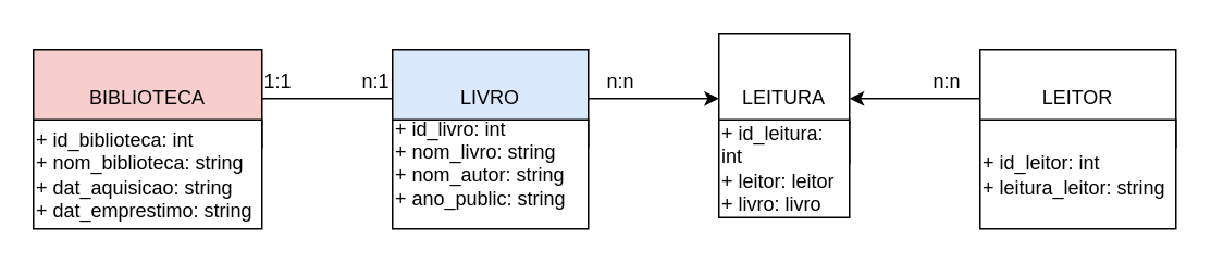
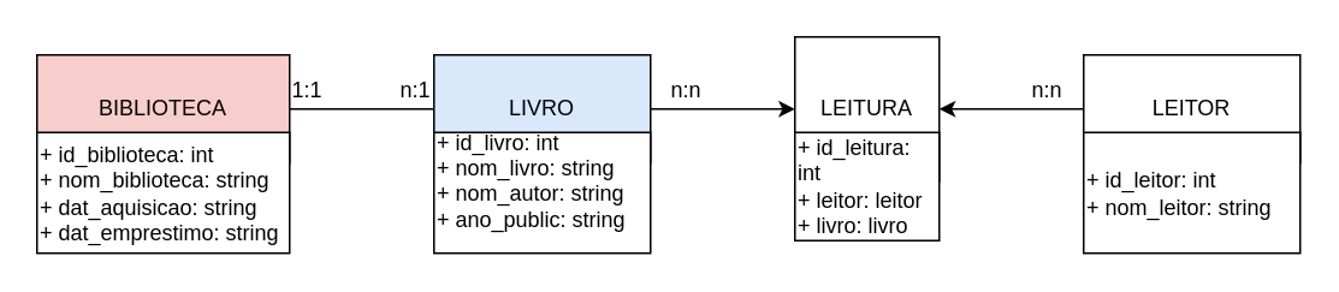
- <mxCell id="15" value="+ id_leitor: int&lt;br&gt;+ leitura_leitor: string&lt;br&gt;" style="rounded=0;whiteSpace=wrap;html=1;align=left;" vertex="1" parent="1"><mxGeometry x="600" y="73" width="120" height="67" as="geometry" /></mxCell>
+ <mxCell id="15" value="+ id_leitor: int&lt;br&gt;+ nom_leitor: string&lt;br&gt;" style="rounded=0;whiteSpace=wrap;html=1;align=left;" vertex="1" parent="1"><mxGeometry x="600" y="73" width="120" height="67" as="geometry" /></mxCell>
